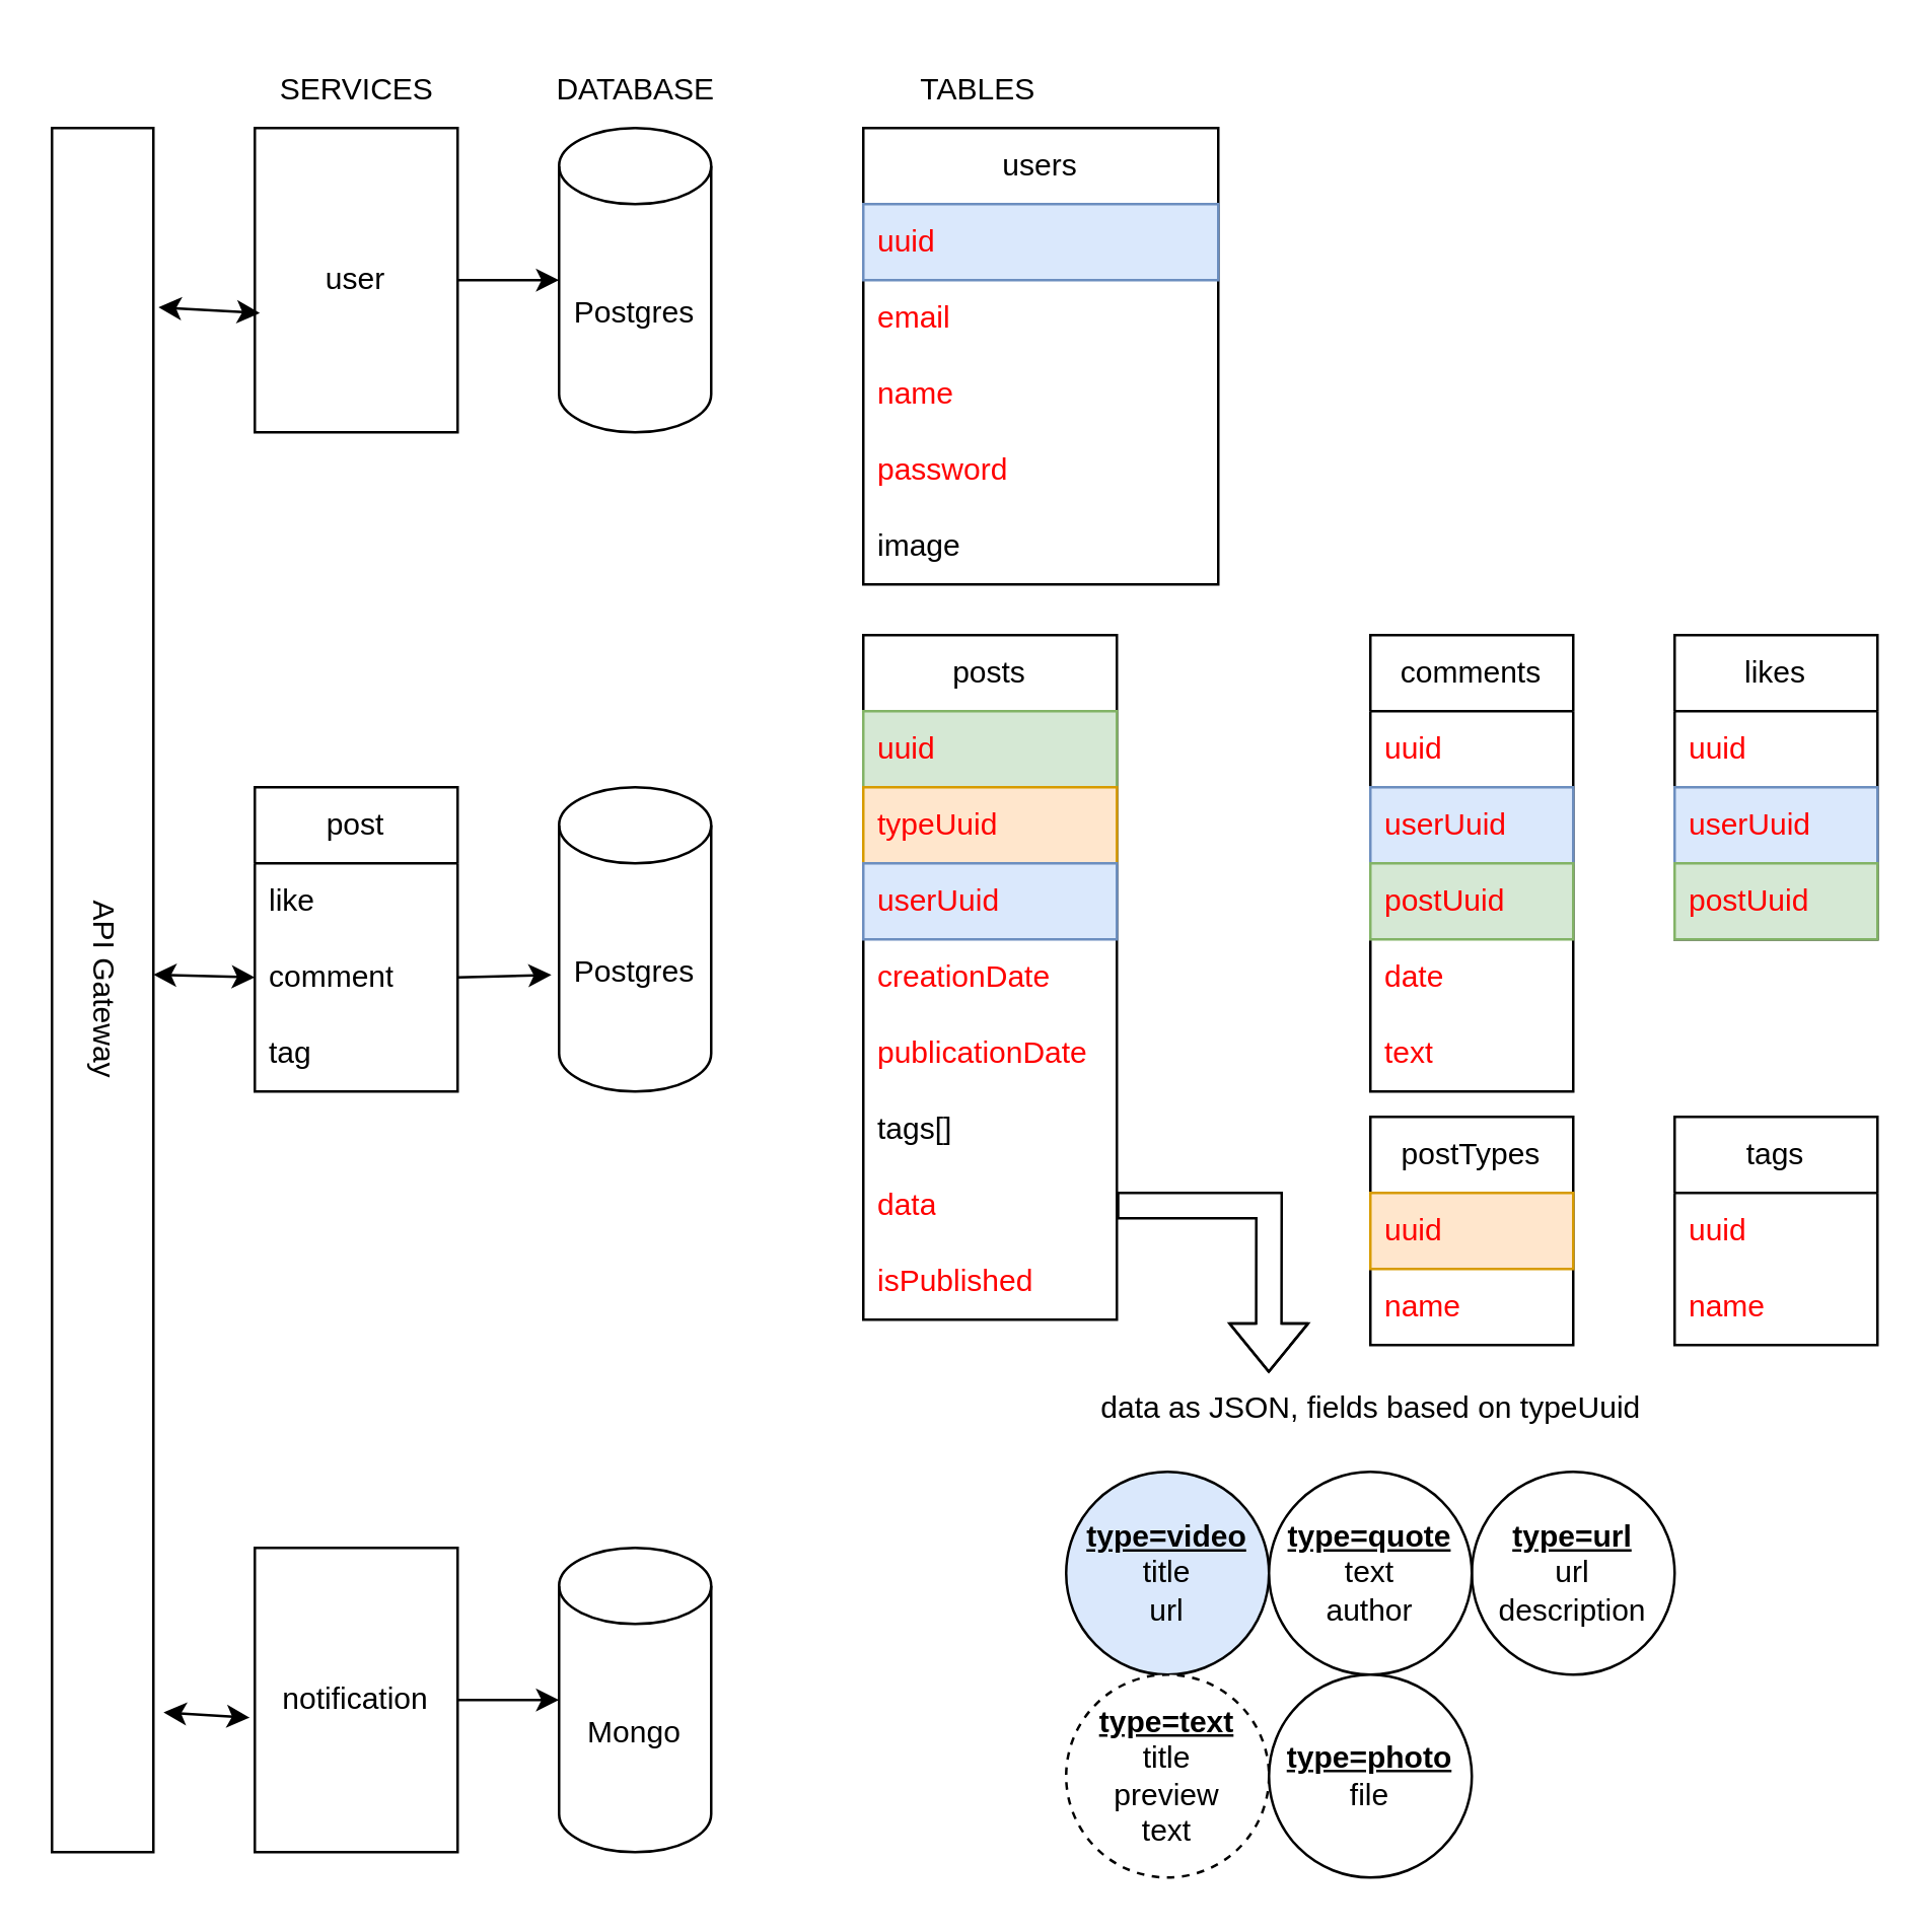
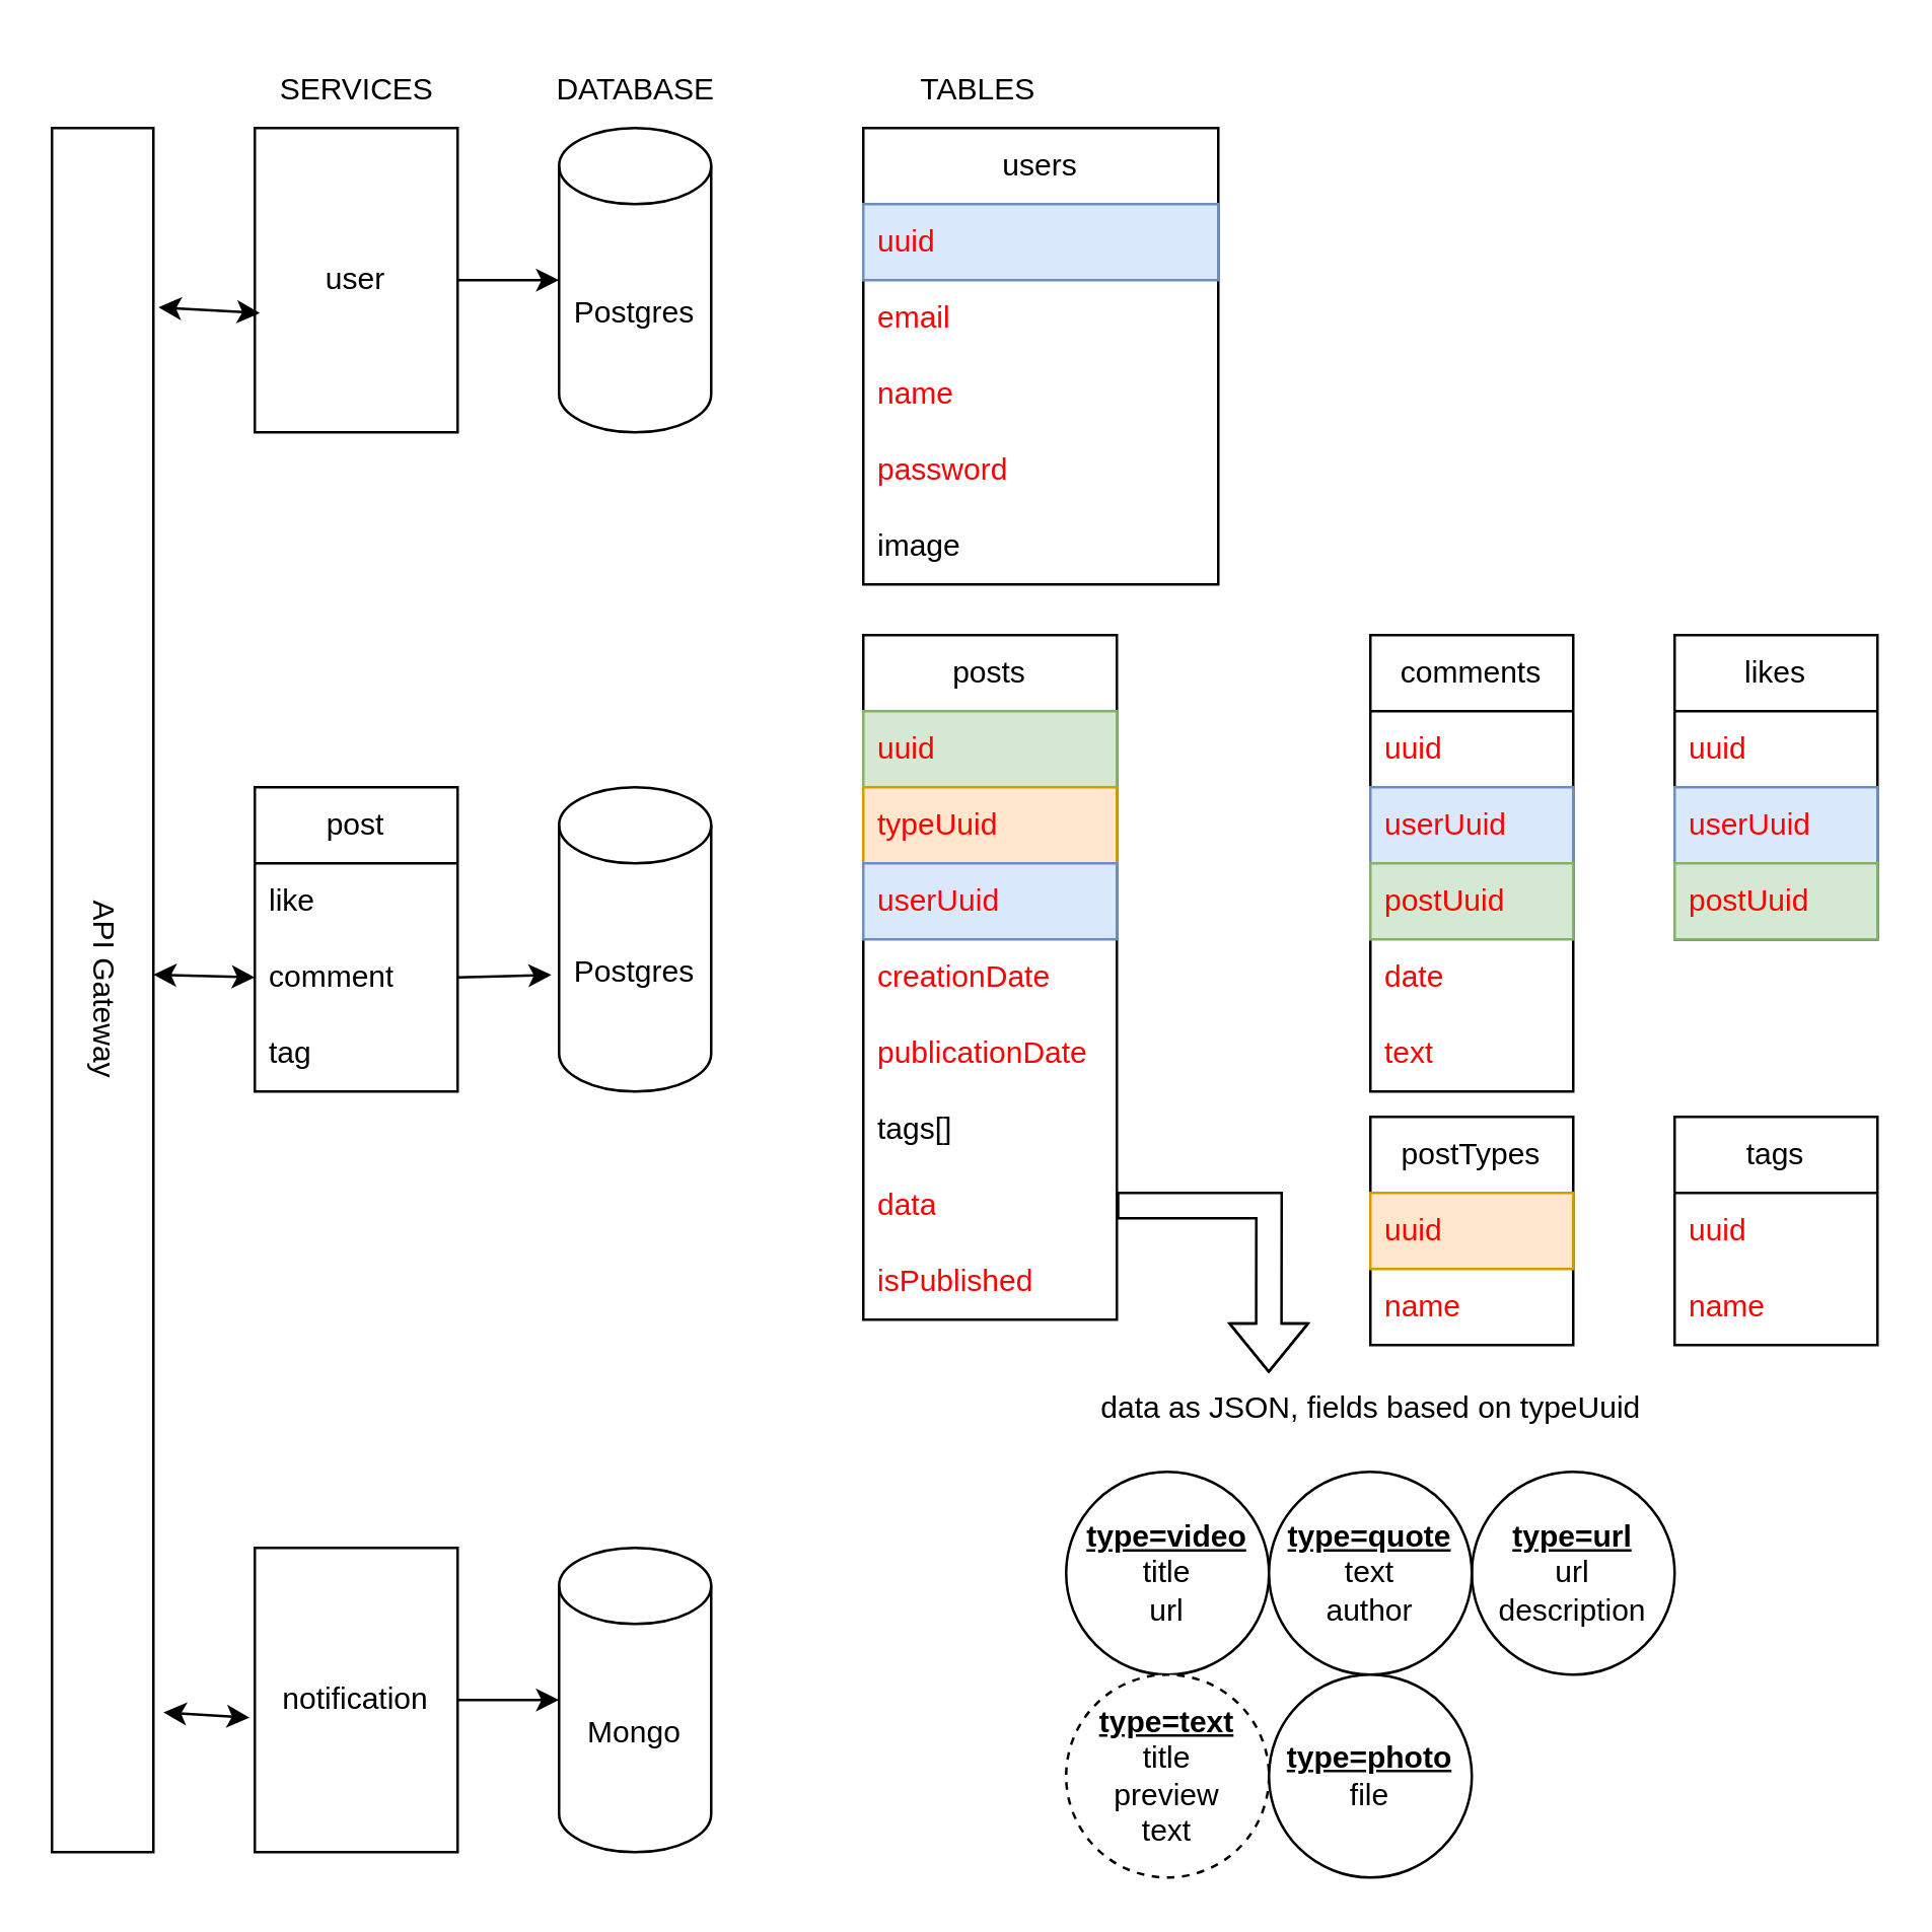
- <mxCell id="40" value="&lt;div&gt;&lt;b&gt;&lt;u&gt;type=video&lt;/u&gt;&lt;/b&gt;&lt;/div&gt;title&lt;div&gt;url&lt;/div&gt;" style="ellipse;whiteSpace=wrap;html=1;container=0;movable=0;resizable=0;rotatable=0;deletable=0;editable=0;locked=1;connectable=0;fillColor=#dae8fc;" vertex="1" parent="37"><mxGeometry y="40" width="80" height="80" as="geometry" /></mxCell>
+ <mxCell id="40" value="&lt;div&gt;&lt;b&gt;&lt;u&gt;type=video&lt;/u&gt;&lt;/b&gt;&lt;/div&gt;title&lt;div&gt;url&lt;/div&gt;" style="ellipse;whiteSpace=wrap;html=1;container=0;movable=0;resizable=0;rotatable=0;deletable=0;editable=0;locked=1;connectable=0;" vertex="1" parent="37"><mxGeometry y="40" width="80" height="80" as="geometry" /></mxCell>
